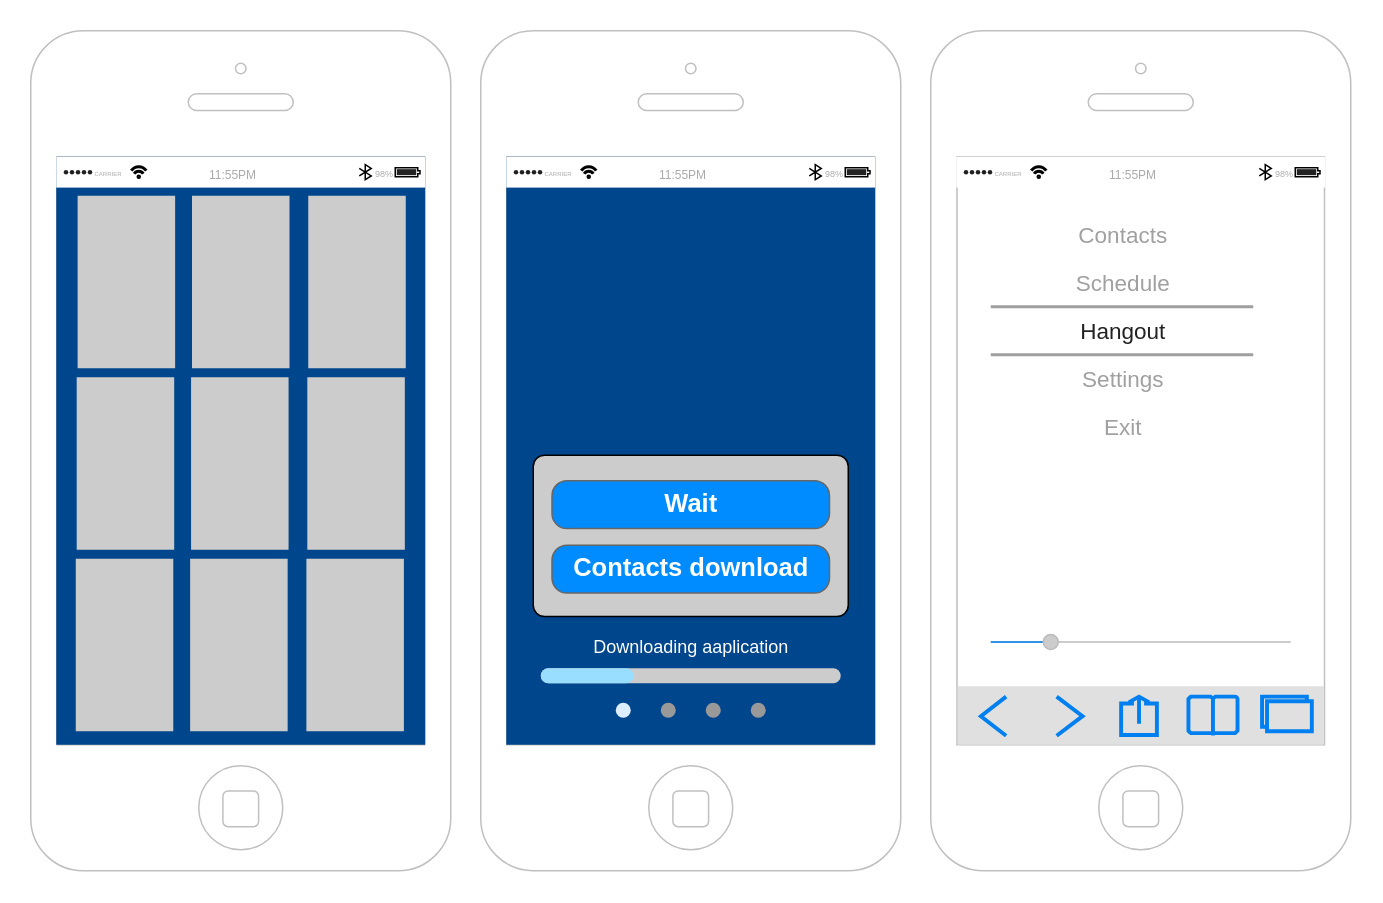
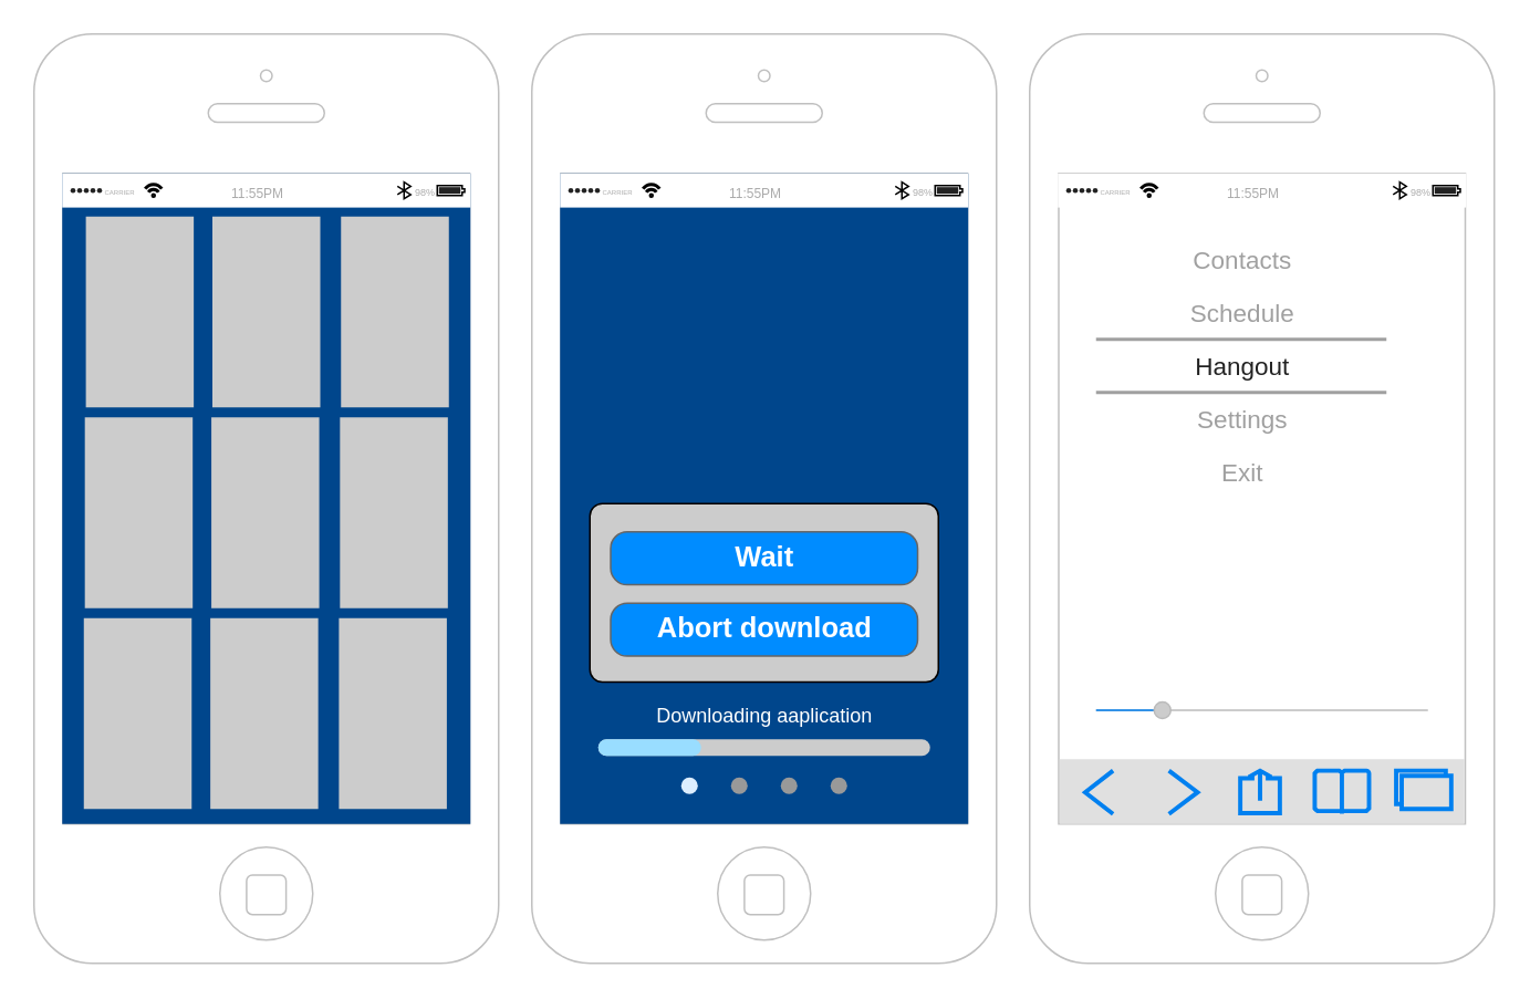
- <mxCell id="20" value="Contacts download" style="strokeWidth=1;shadow=0;dashed=0;align=center;html=1;shape=mxgraph.mockup.buttons.button;strokeColor=#666666;fontColor=#ffffff;mainText=;buttonStyle=round;fontSize=17;fontStyle=1;fillColor=#008cff;whiteSpace=wrap;" parent="18" vertex="1"><mxGeometry y="43" width="185" height="31.9" as="geometry" /></mxCell>
+ <mxCell id="20" value="Abort download" style="strokeWidth=1;shadow=0;dashed=0;align=center;html=1;shape=mxgraph.mockup.buttons.button;strokeColor=#666666;fontColor=#ffffff;mainText=;buttonStyle=round;fontSize=17;fontStyle=1;fillColor=#008cff;whiteSpace=wrap;" parent="18" vertex="1"><mxGeometry y="43" width="185" height="31.9" as="geometry" /></mxCell>
